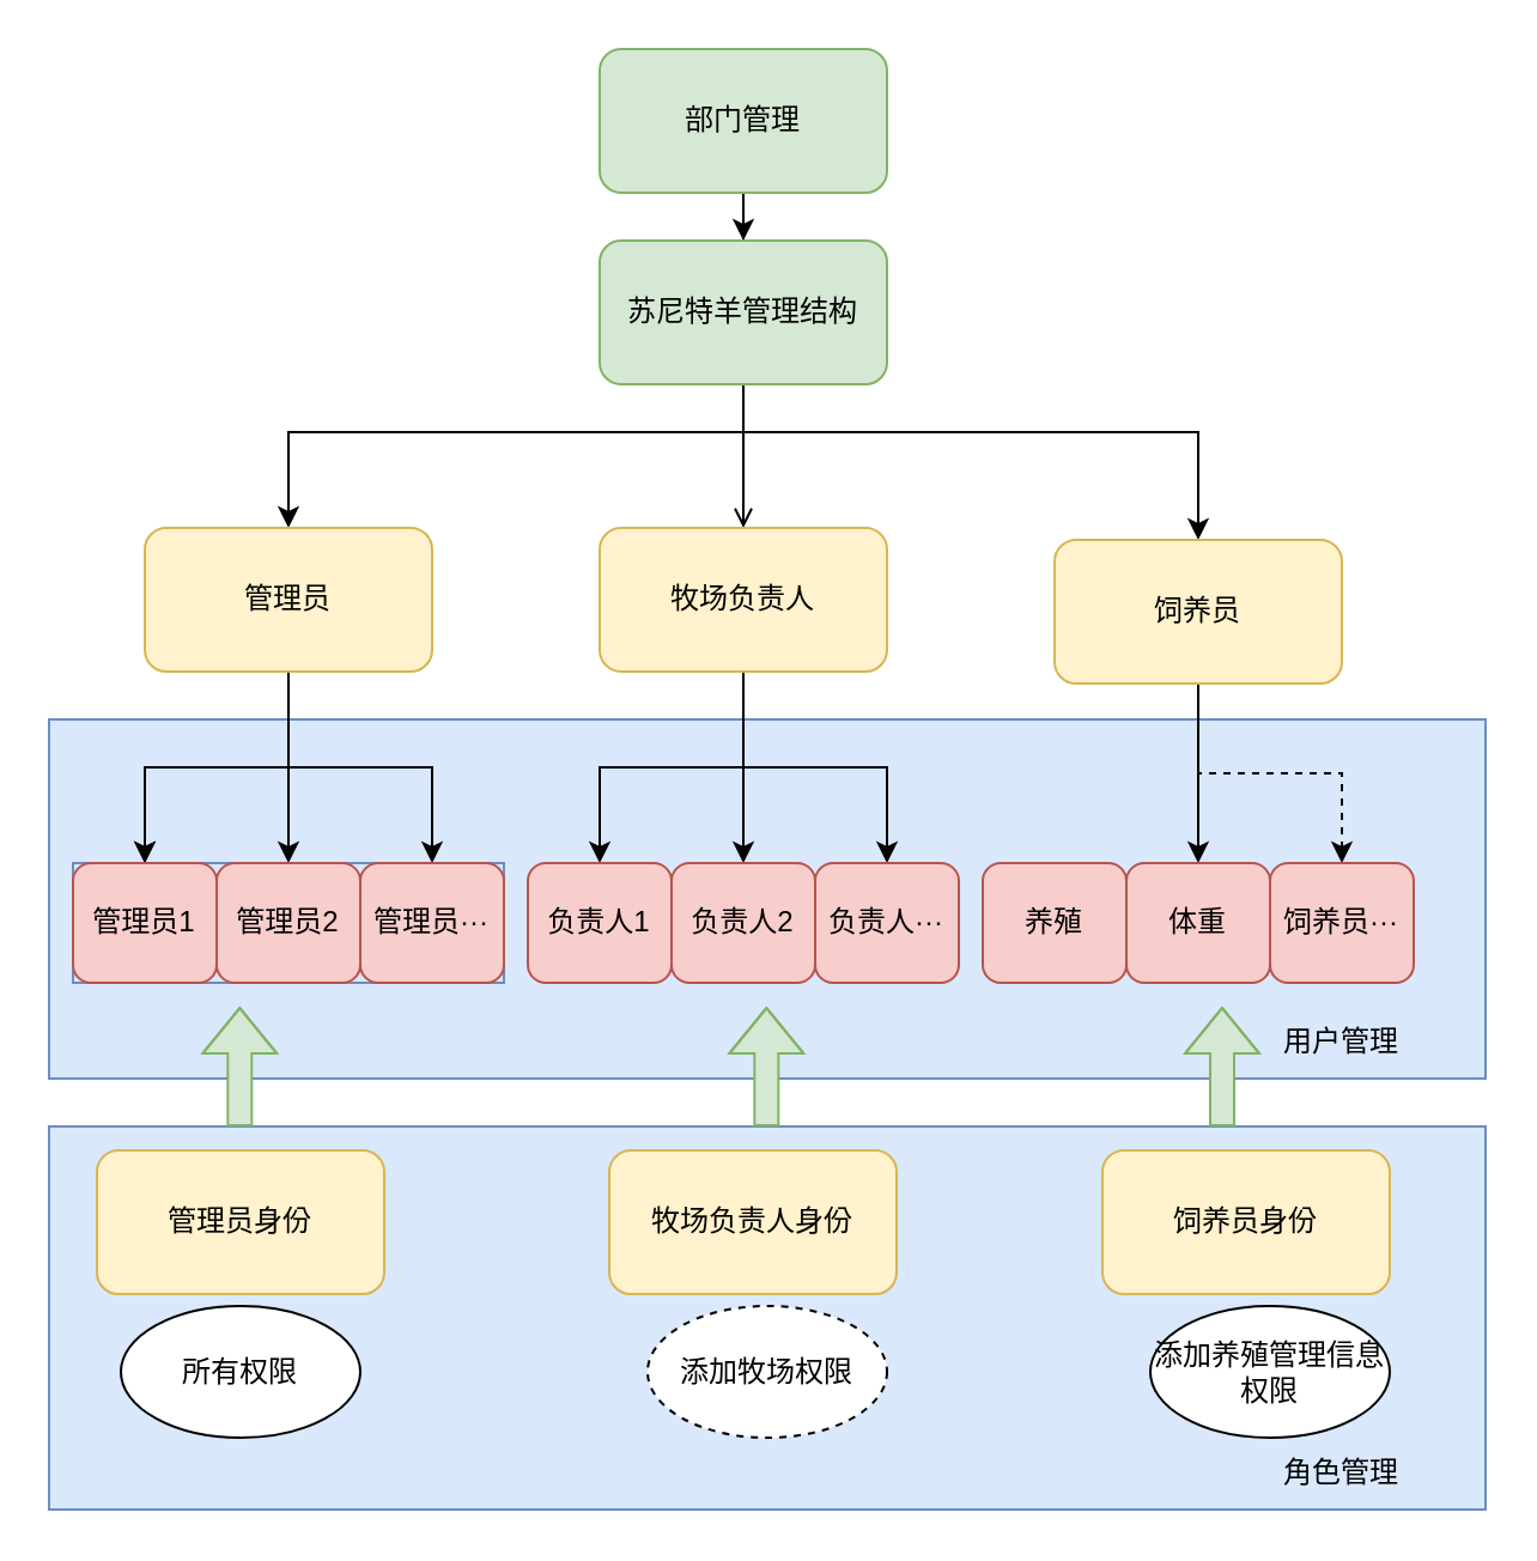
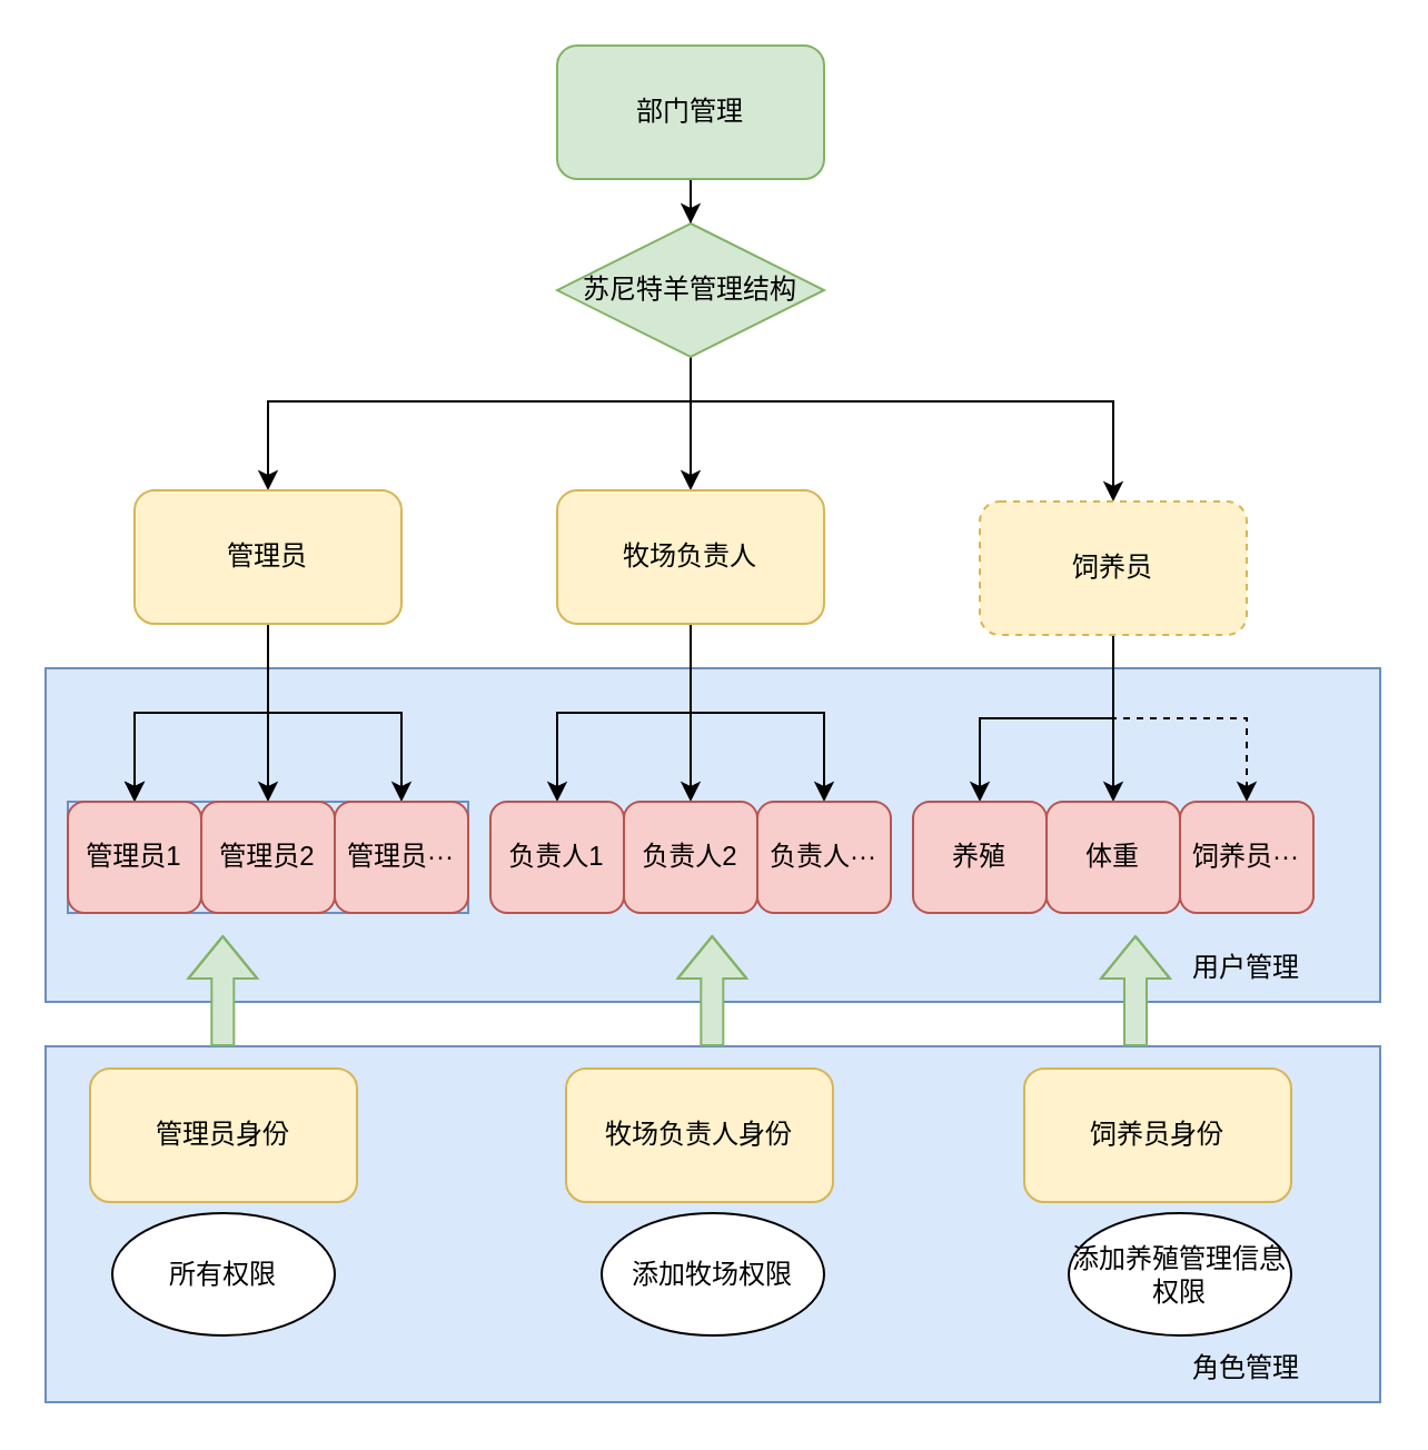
- <mxCell id="8" value="苏尼特羊管理结构" style="whiteSpace=wrap;html=1;rounded=1;fillColor=#d5e8d4;strokeColor=#82b366;" parent="1" vertex="1"><mxGeometry x="250" y="100" width="120" height="60" as="geometry" /></mxCell>
+ <mxCell id="8" value="苏尼特羊管理结构" style="rhombus;whiteSpace=wrap;html=1;fillColor=#d5e8d4;strokeColor=#82b366;" parent="1" vertex="1"><mxGeometry x="250" y="100" width="120" height="60" as="geometry" /></mxCell>
- <mxCell id="7" value="" style="edgeStyle=orthogonalEdgeStyle;rounded=0;orthogonalLoop=1;jettySize=auto;html=1;endArrow=open;" parent="1" source="8" target="21" edge="1"><mxGeometry relative="1" as="geometry" /></mxCell>
+ <mxCell id="7" value="" style="edgeStyle=orthogonalEdgeStyle;rounded=0;orthogonalLoop=1;jettySize=auto;html=1;" parent="1" source="8" target="21" edge="1"><mxGeometry relative="1" as="geometry" /></mxCell>
- <mxCell id="17" value="饲养员" style="whiteSpace=wrap;html=1;rounded=1;fillColor=#fff2cc;strokeColor=#d6b656;" parent="1" vertex="1"><mxGeometry x="440" y="225" width="120" height="60" as="geometry" /></mxCell>
+ <mxCell id="17" value="饲养员" style="whiteSpace=wrap;html=1;rounded=1;fillColor=#fff2cc;strokeColor=#d6b656;dashed=1;" parent="1" vertex="1"><mxGeometry x="440" y="225" width="120" height="60" as="geometry" /></mxCell>
+ <mxCell id="15" style="edgeStyle=orthogonalEdgeStyle;rounded=0;orthogonalLoop=1;jettySize=auto;html=1;entryX=0.5;entryY=0;entryDx=0;entryDy=0;" parent="1" source="17" target="31" edge="1"><mxGeometry relative="1" as="geometry" /></mxCell>
- <mxCell id="41" value="添加牧场权限" style="ellipse;whiteSpace=wrap;html=1;dashed=1;" parent="1" vertex="1"><mxGeometry x="270" y="545" width="100" height="55" as="geometry" /></mxCell>
+ <mxCell id="41" value="添加牧场权限" style="ellipse;whiteSpace=wrap;html=1;" parent="1" vertex="1"><mxGeometry x="270" y="545" width="100" height="55" as="geometry" /></mxCell>
